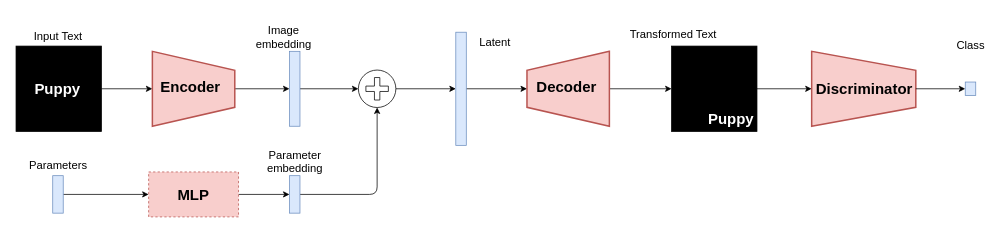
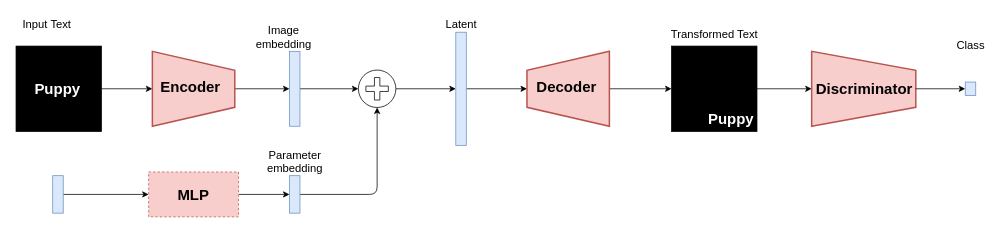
- <mxCell id="10" value="&lt;span style=&quot;font-size: 15px&quot;&gt;Transformed Text&lt;br&gt;&lt;/span&gt;" style="text;html=1;resizable=0;points=[];autosize=1;align=center;verticalAlign=top;spacingTop=-4;" vertex="1" parent="1"><mxGeometry x="832" y="34.19" width="130" height="20" as="geometry" /></mxCell>
+ <mxCell id="10" value="&lt;span style=&quot;font-size: 15px&quot;&gt;Transformed Text&lt;br&gt;&lt;/span&gt;" style="text;html=1;resizable=0;points=[];autosize=1;align=center;verticalAlign=top;spacingTop=-4;" vertex="1" parent="1"><mxGeometry x="887" y="34.19" width="130" height="20" as="geometry" /></mxCell>
- <mxCell id="2" value="&lt;span style=&quot;font-size: 15px&quot;&gt;Input Text&lt;/span&gt;" style="text;html=1;resizable=0;points=[];autosize=1;align=center;verticalAlign=top;spacingTop=-4;" vertex="1" parent="1"><mxGeometry x="36" y="36" width="80" height="20" as="geometry" /></mxCell>
+ <mxCell id="2" value="&lt;span style=&quot;font-size: 15px&quot;&gt;Input Text&lt;/span&gt;" style="text;html=1;resizable=0;points=[];autosize=1;align=center;verticalAlign=top;spacingTop=-4;" vertex="1" parent="1"><mxGeometry x="21" y="21" width="80" height="20" as="geometry" /></mxCell>
- <mxCell id="35" value="&lt;span style=&quot;font-size: 15px&quot;&gt;Latent&lt;/span&gt;" style="text;html=1;resizable=0;points=[];autosize=1;align=center;verticalAlign=top;spacingTop=-4;" vertex="1" parent="1"><mxGeometry x="629" y="45" width="60" height="20" as="geometry" /></mxCell>
+ <mxCell id="35" value="&lt;span style=&quot;font-size: 15px&quot;&gt;Latent&lt;/span&gt;" style="text;html=1;resizable=0;points=[];autosize=1;align=center;verticalAlign=top;spacingTop=-4;" vertex="1" parent="1"><mxGeometry x="584" y="20" width="60" height="20" as="geometry" /></mxCell>
- <mxCell id="15" value="&lt;span style=&quot;font-size: 15px&quot;&gt;Parameters&lt;/span&gt;" style="text;html=1;resizable=0;points=[];autosize=1;align=center;verticalAlign=top;spacingTop=-4;" vertex="1" parent="1"><mxGeometry x="31" y="209" width="90" height="20" as="geometry" /></mxCell>
